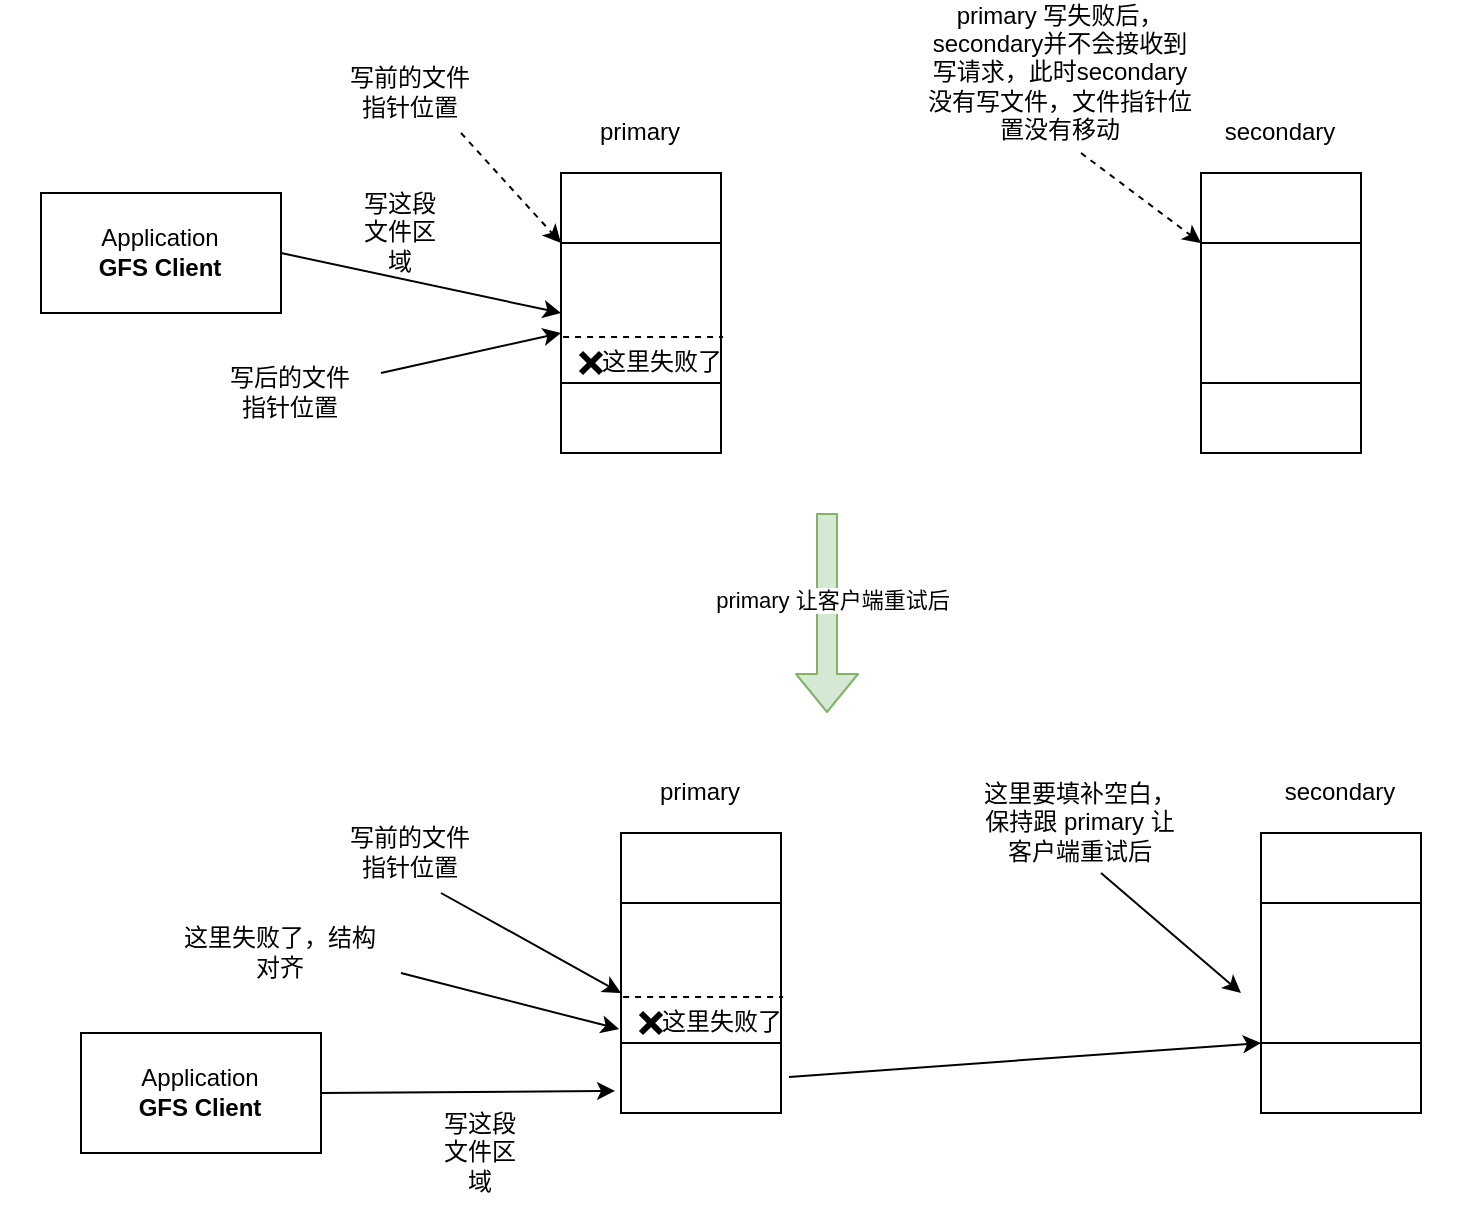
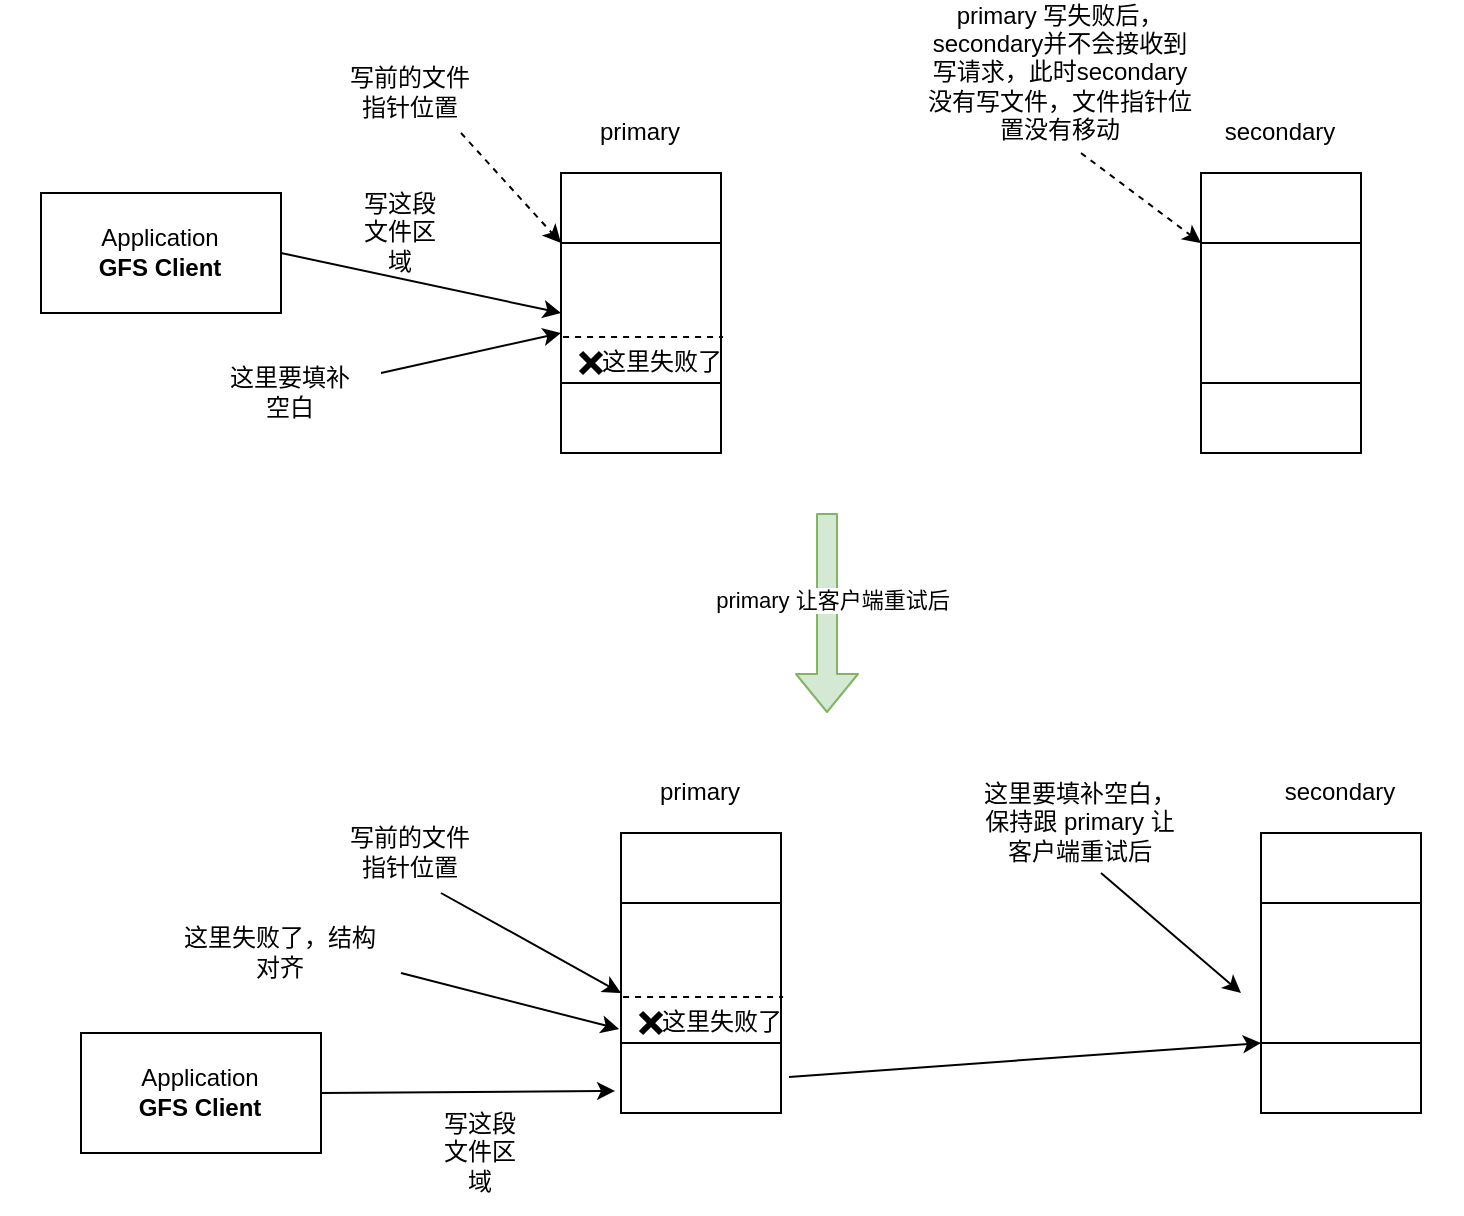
- <mxCell id="20" value="写后的文件指针位置" style="text;html=1;strokeColor=none;fillColor=none;align=center;verticalAlign=middle;whiteSpace=wrap;rounded=0;" vertex="1" parent="1"><mxGeometry x="110" y="180" width="70" height="20" as="geometry" /></mxCell>
+ <mxCell id="20" value="这里要填补空白" style="text;html=1;strokeColor=none;fillColor=none;align=center;verticalAlign=middle;whiteSpace=wrap;rounded=0;" vertex="1" parent="1"><mxGeometry x="110" y="180" width="70" height="20" as="geometry" /></mxCell>
